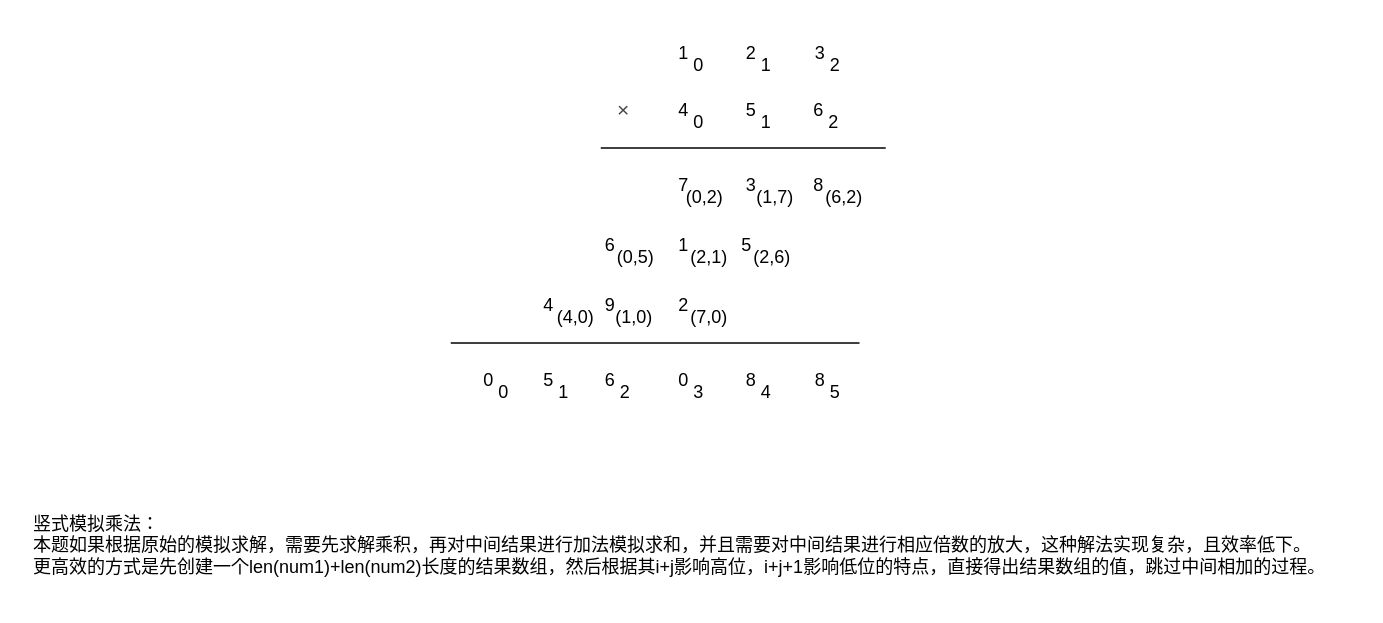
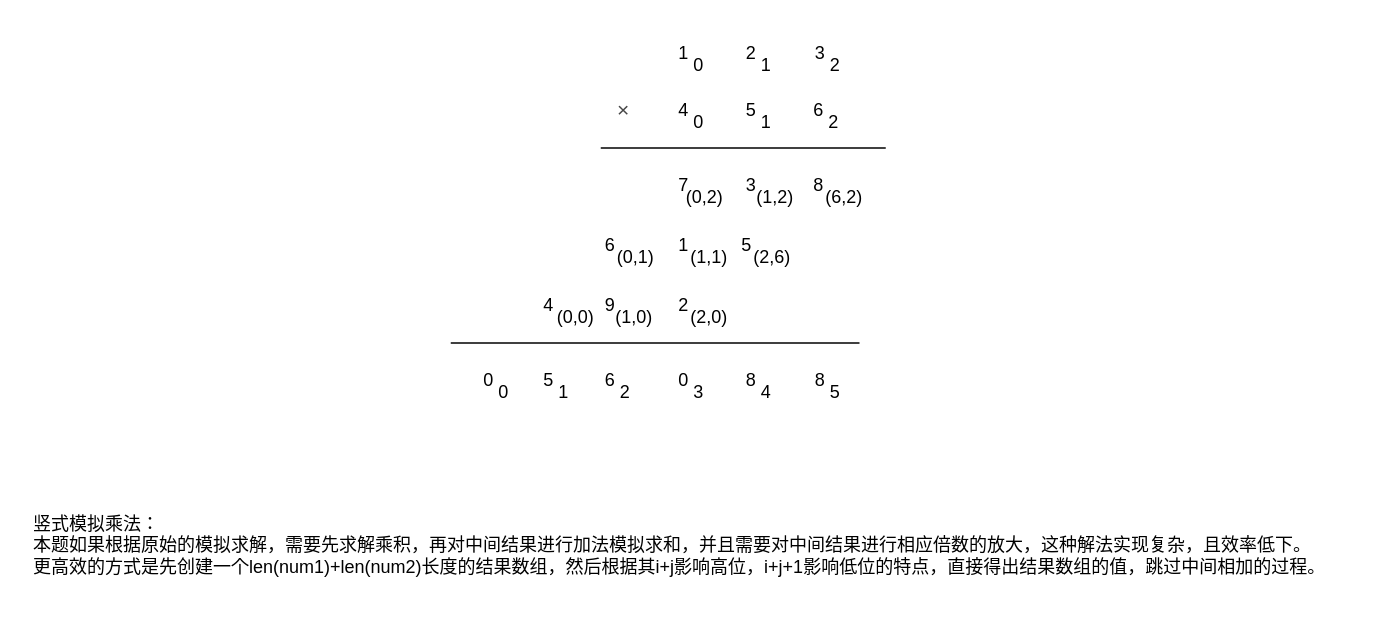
- <mxCell id="43" value="(1,7)" style="text;html=1;align=center;verticalAlign=middle;resizable=0;points=[];autosize=1;strokeColor=none;fillColor=none;" vertex="1" parent="41"><mxGeometry x="6" y="8" width="50" height="30" as="geometry" /></mxCell>
+ <mxCell id="43" value="(1,2)" style="text;html=1;align=center;verticalAlign=middle;resizable=0;points=[];autosize=1;strokeColor=none;fillColor=none;" vertex="1" parent="41"><mxGeometry x="6" y="8" width="50" height="30" as="geometry" /></mxCell>
- <mxCell id="49" value="(0,5)" style="text;html=1;align=center;verticalAlign=middle;resizable=0;points=[];autosize=1;strokeColor=none;fillColor=none;" vertex="1" parent="47"><mxGeometry x="7" y="8" width="50" height="30" as="geometry" /></mxCell>
+ <mxCell id="49" value="(0,1)" style="text;html=1;align=center;verticalAlign=middle;resizable=0;points=[];autosize=1;strokeColor=none;fillColor=none;" vertex="1" parent="47"><mxGeometry x="7" y="8" width="50" height="30" as="geometry" /></mxCell>
- <mxCell id="64" value="(2,1)" style="text;html=1;align=center;verticalAlign=middle;resizable=0;points=[];autosize=1;strokeColor=none;fillColor=none;" vertex="1" parent="62"><mxGeometry x="7" y="8" width="50" height="30" as="geometry" /></mxCell>
+ <mxCell id="64" value="(1,1)" style="text;html=1;align=center;verticalAlign=middle;resizable=0;points=[];autosize=1;strokeColor=none;fillColor=none;" vertex="1" parent="62"><mxGeometry x="7" y="8" width="50" height="30" as="geometry" /></mxCell>
- <mxCell id="52" value="(4,0)" style="text;html=1;align=center;verticalAlign=middle;resizable=0;points=[];autosize=1;strokeColor=none;fillColor=none;" vertex="1" parent="50"><mxGeometry x="8" y="8" width="50" height="30" as="geometry" /></mxCell>
+ <mxCell id="52" value="(0,0)" style="text;html=1;align=center;verticalAlign=middle;resizable=0;points=[];autosize=1;strokeColor=none;fillColor=none;" vertex="1" parent="50"><mxGeometry x="8" y="8" width="50" height="30" as="geometry" /></mxCell>
- <mxCell id="58" value="(7,0)" style="text;html=1;align=center;verticalAlign=middle;resizable=0;points=[];autosize=1;strokeColor=none;fillColor=none;" vertex="1" parent="56"><mxGeometry x="7" y="8" width="50" height="30" as="geometry" /></mxCell>
+ <mxCell id="58" value="(2,0)" style="text;html=1;align=center;verticalAlign=middle;resizable=0;points=[];autosize=1;strokeColor=none;fillColor=none;" vertex="1" parent="56"><mxGeometry x="7" y="8" width="50" height="30" as="geometry" /></mxCell>
